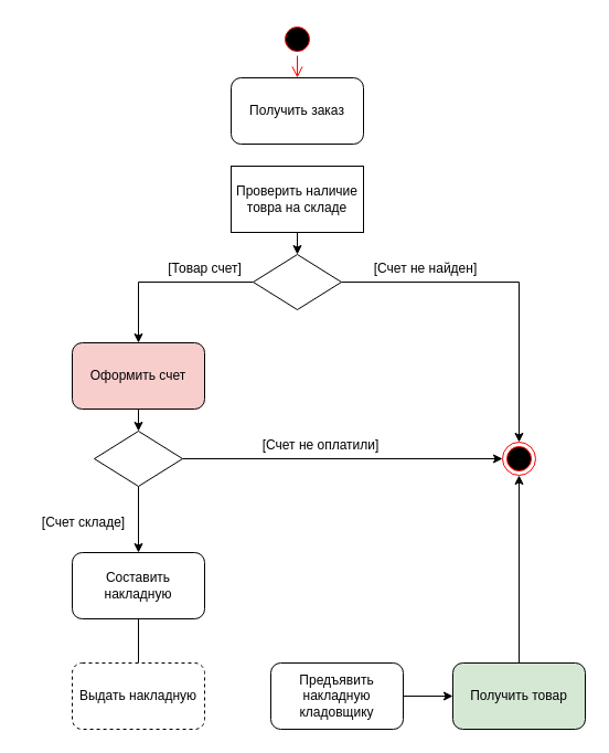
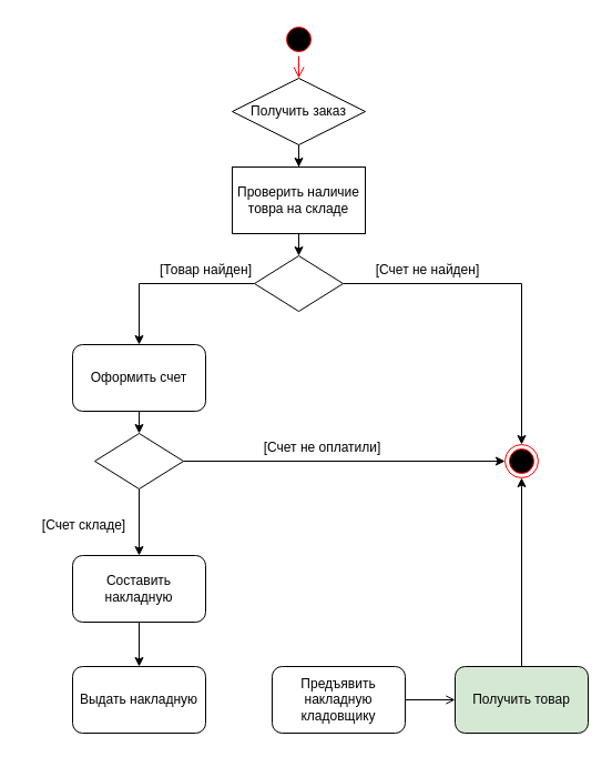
- <mxCell id="5" value="Получить заказ" style="rounded=1;whiteSpace=wrap;html=1;" vertex="1" parent="1"><mxGeometry x="209" y="70" width="120" height="60" as="geometry" /></mxCell>
+ <mxCell id="5" value="Получить заказ" style="rhombus;whiteSpace=wrap;html=1;" vertex="1" parent="1"><mxGeometry x="209" y="70" width="120" height="60" as="geometry" /></mxCell>
+ <mxCell id="4" style="edgeStyle=orthogonalEdgeStyle;rounded=0;orthogonalLoop=1;jettySize=auto;html=1;exitX=0.5;exitY=1;exitDx=0;exitDy=0;" edge="1" parent="1" source="5" target="7"><mxGeometry relative="1" as="geometry"><mxPoint x="269.143" y="190" as="targetPoint" /></mxGeometry></mxCell>
- <mxCell id="15" value="[Товар счет]" style="text;html=1;align=center;verticalAlign=middle;resizable=0;points=[];autosize=1;strokeColor=none;fillColor=none;" vertex="1" parent="1"><mxGeometry x="130" y="228" width="110" height="30" as="geometry" /></mxCell>
+ <mxCell id="15" value="[Товар найден]" style="text;html=1;align=center;verticalAlign=middle;resizable=0;points=[];autosize=1;strokeColor=none;fillColor=none;" vertex="1" parent="1"><mxGeometry x="130" y="228" width="110" height="30" as="geometry" /></mxCell>
- <mxCell id="14" value="Оформить счет" style="rounded=1;whiteSpace=wrap;html=1;fillColor=#f8cecc;" vertex="1" parent="1"><mxGeometry x="65" y="310" width="120" height="60" as="geometry" /></mxCell>
+ <mxCell id="14" value="Оформить счет" style="rounded=1;whiteSpace=wrap;html=1;" vertex="1" parent="1"><mxGeometry x="65" y="310" width="120" height="60" as="geometry" /></mxCell>
- <mxCell id="21" value="" style="edgeStyle=orthogonalEdgeStyle;rounded=0;orthogonalLoop=1;jettySize=auto;html=1;endArrow=none;" edge="1" parent="1" source="22" target="23"><mxGeometry relative="1" as="geometry" /></mxCell>
+ <mxCell id="21" value="" style="edgeStyle=orthogonalEdgeStyle;rounded=0;orthogonalLoop=1;jettySize=auto;html=1;" edge="1" parent="1" source="22" target="23"><mxGeometry relative="1" as="geometry" /></mxCell>
- <mxCell id="23" value="Выдать накладную" style="whiteSpace=wrap;html=1;rounded=1;dashed=1;" vertex="1" parent="1"><mxGeometry x="65" y="600" width="120" height="60" as="geometry" /></mxCell>
+ <mxCell id="23" value="Выдать накладную" style="whiteSpace=wrap;html=1;rounded=1;" vertex="1" parent="1"><mxGeometry x="65" y="600" width="120" height="60" as="geometry" /></mxCell>
- <mxCell id="24" value="" style="edgeStyle=orthogonalEdgeStyle;rounded=0;orthogonalLoop=1;jettySize=auto;html=1;" edge="1" parent="1" source="25" target="27"><mxGeometry relative="1" as="geometry" /></mxCell>
+ <mxCell id="24" value="" style="edgeStyle=orthogonalEdgeStyle;rounded=0;orthogonalLoop=1;jettySize=auto;html=1;endArrow=open;" edge="1" parent="1" source="25" target="27"><mxGeometry relative="1" as="geometry" /></mxCell>
